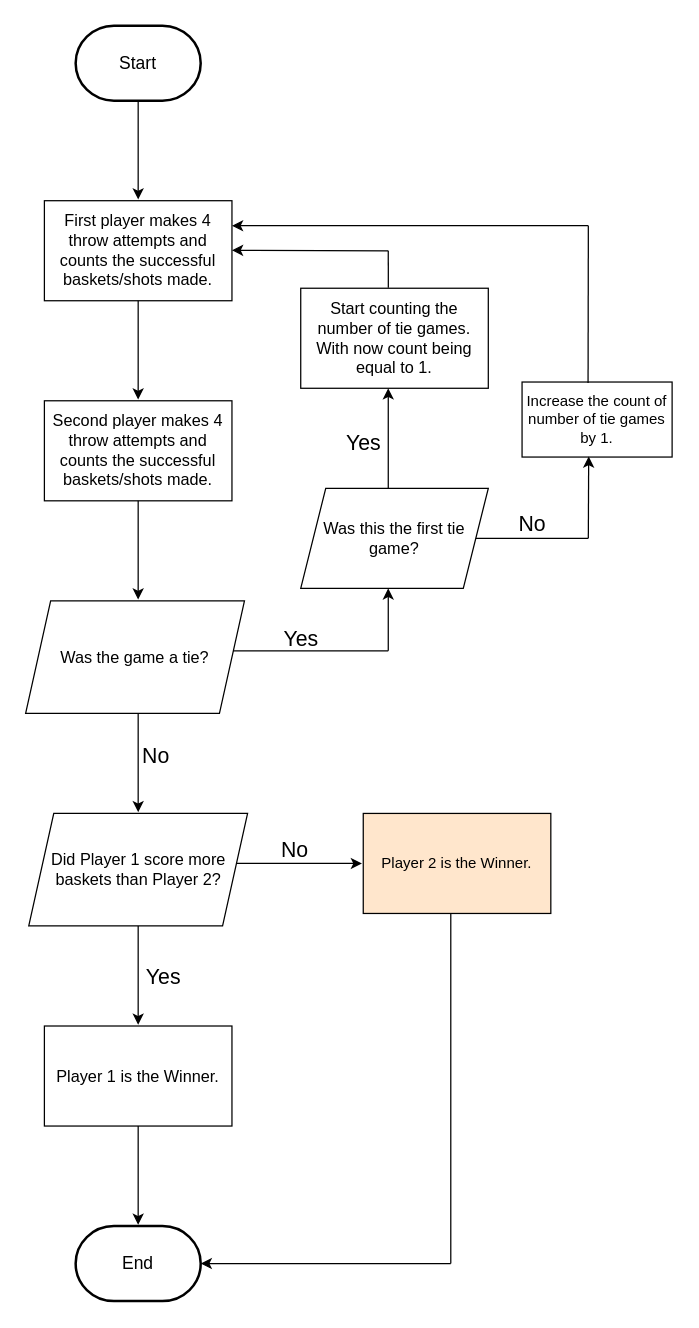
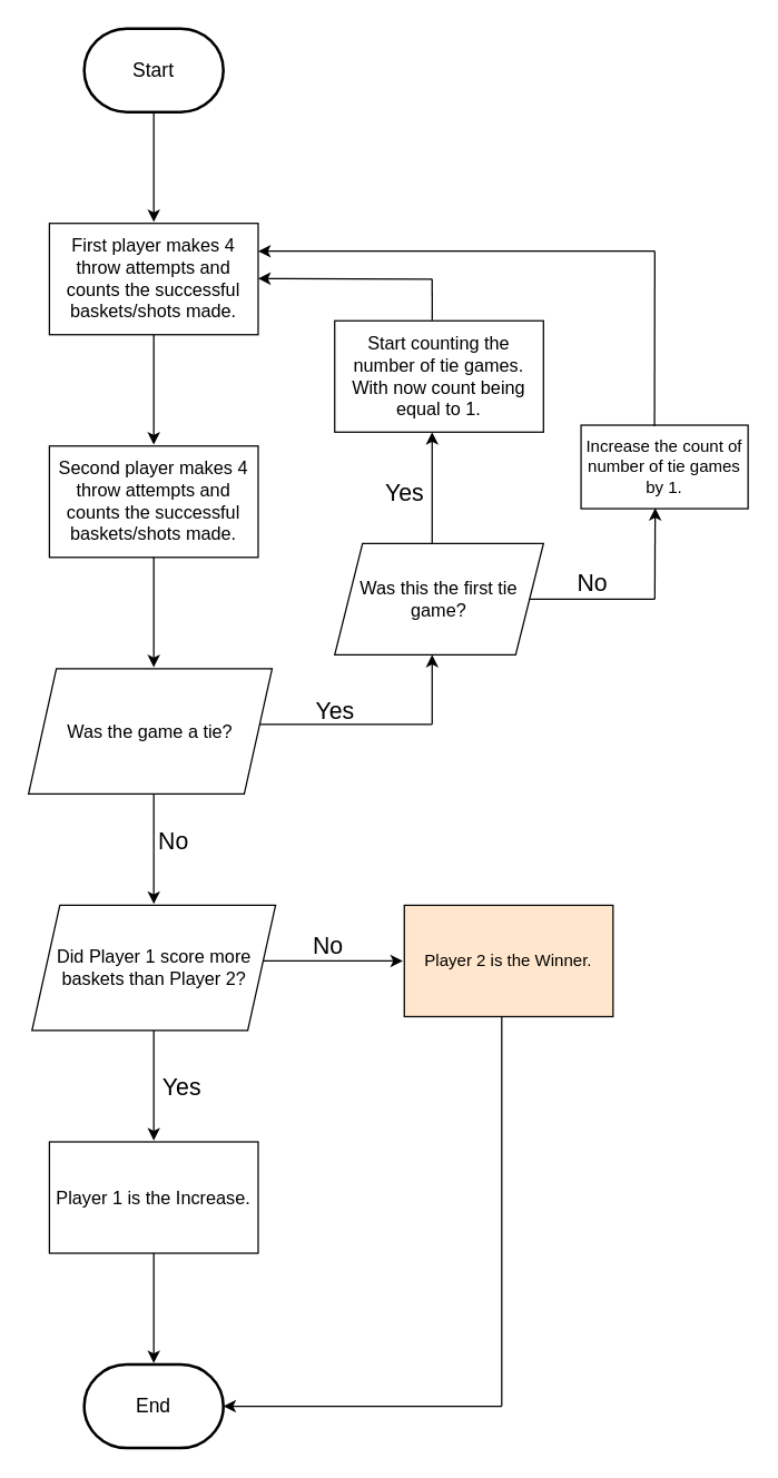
- <mxCell id="32" value="&lt;font style=&quot;font-size: 13px;&quot;&gt;Player 1 is the Winner.&lt;/font&gt;" style="rounded=0;whiteSpace=wrap;html=1;" vertex="1" parent="1"><mxGeometry x="35" y="820" width="150" height="80" as="geometry" /></mxCell>
+ <mxCell id="32" value="&lt;font style=&quot;font-size: 13px;&quot;&gt;Player 1 is the Increase.&lt;/font&gt;" style="rounded=0;whiteSpace=wrap;html=1;" vertex="1" parent="1"><mxGeometry x="35" y="820" width="150" height="80" as="geometry" /></mxCell>
